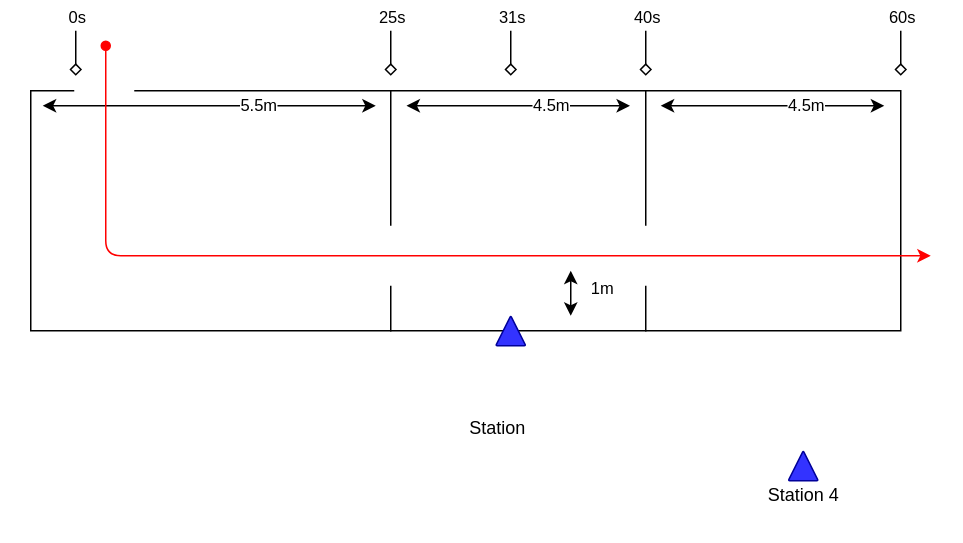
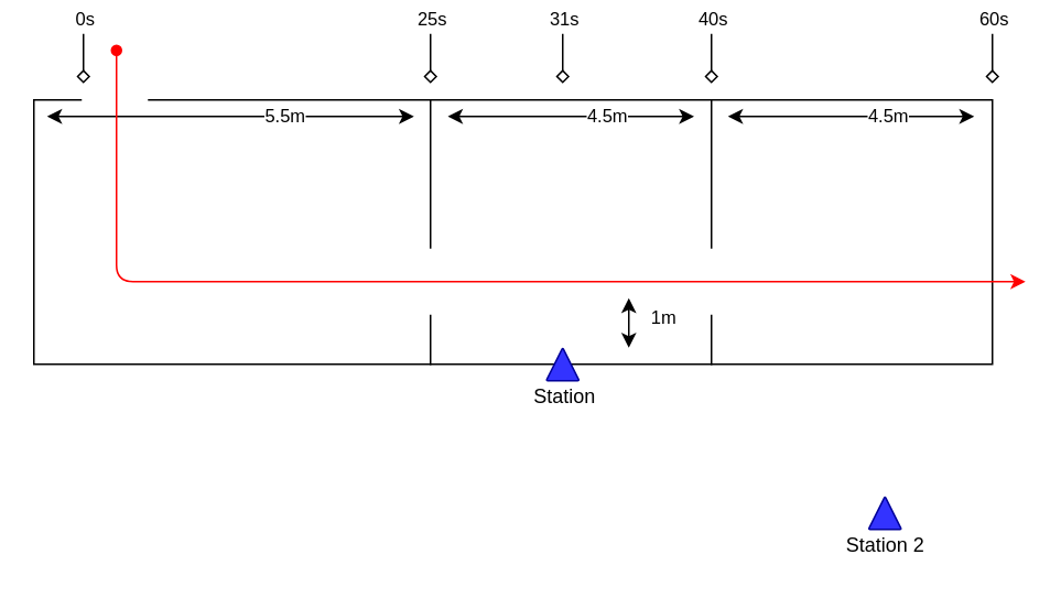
- <mxCell id="17" value="Station" style="text;html=1;align=center;verticalAlign=middle;whiteSpace=wrap;rounded=0;" parent="1" vertex="1"><mxGeometry x="304" y="275" width="55" height="20" as="geometry" /></mxCell>
+ <mxCell id="17" value="Station" style="text;html=1;align=center;verticalAlign=middle;whiteSpace=wrap;rounded=0;" parent="1" vertex="1"><mxGeometry x="314" y="230" width="55" height="20" as="geometry" /></mxCell>
- <mxCell id="31" value="Station 4" style="text;html=1;align=center;verticalAlign=middle;whiteSpace=wrap;rounded=0;" parent="1" vertex="1"><mxGeometry x="507.5" y="320" width="55" height="20" as="geometry" /></mxCell>
+ <mxCell id="31" value="Station 2" style="text;html=1;align=center;verticalAlign=middle;whiteSpace=wrap;rounded=0;" parent="1" vertex="1"><mxGeometry x="507.5" y="320" width="55" height="20" as="geometry" /></mxCell>
